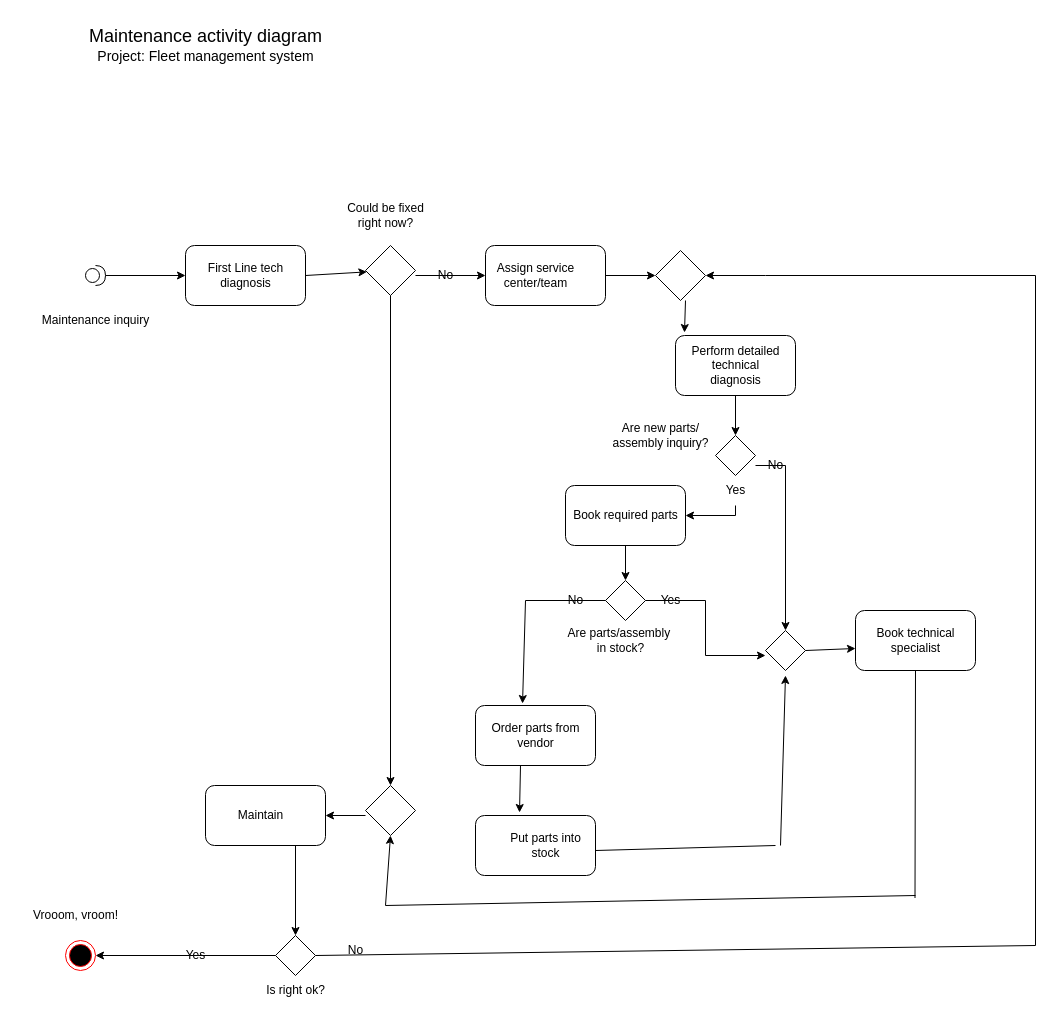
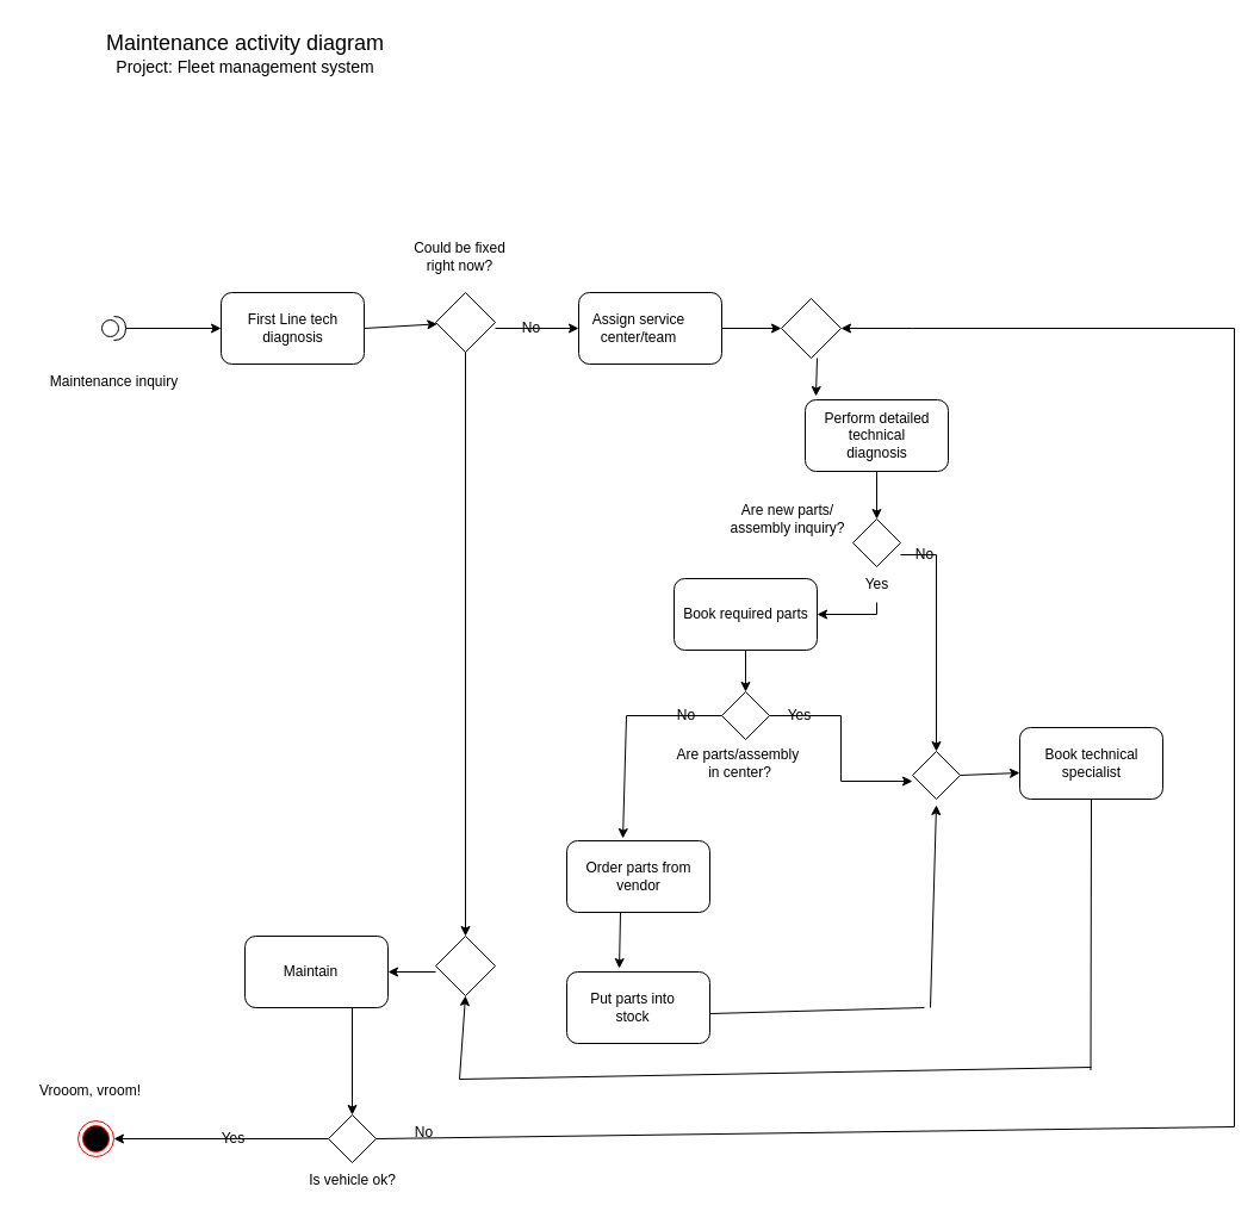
- <mxCell id="66" value="Are parts/assembly&amp;nbsp;&lt;br&gt;in stock?" style="text;html=1;resizable=0;autosize=1;align=center;verticalAlign=middle;points=[];fillColor=none;strokeColor=none;rounded=0;" vertex="1" parent="1"><mxGeometry x="555" y="620" width="130" height="40" as="geometry" /></mxCell>
+ <mxCell id="66" value="Are parts/assembly&amp;nbsp;&lt;br&gt;in center?" style="text;html=1;resizable=0;autosize=1;align=center;verticalAlign=middle;points=[];fillColor=none;strokeColor=none;rounded=0;" vertex="1" parent="1"><mxGeometry x="555" y="620" width="130" height="40" as="geometry" /></mxCell>
- <mxCell id="69" value="Put parts into&lt;br&gt;stock" style="text;html=1;resizable=0;autosize=1;align=center;verticalAlign=middle;points=[];fillColor=none;strokeColor=none;rounded=0;" vertex="1" parent="1"><mxGeometry x="500" y="825" width="90" height="40" as="geometry" /></mxCell>
+ <mxCell id="69" value="Put parts into&lt;br&gt;stock" style="text;html=1;resizable=0;autosize=1;align=center;verticalAlign=middle;points=[];fillColor=none;strokeColor=none;rounded=0;" vertex="1" parent="1"><mxGeometry x="485" y="825" width="90" height="40" as="geometry" /></mxCell>
- <mxCell id="70" value="Is right ok?" style="text;html=1;resizable=0;autosize=1;align=center;verticalAlign=middle;points=[];fillColor=none;strokeColor=none;rounded=0;" vertex="1" parent="1"><mxGeometry x="245" y="975" width="100" height="30" as="geometry" /></mxCell>
+ <mxCell id="70" value="Is vehicle ok?" style="text;html=1;resizable=0;autosize=1;align=center;verticalAlign=middle;points=[];fillColor=none;strokeColor=none;rounded=0;" vertex="1" parent="1"><mxGeometry x="245" y="975" width="100" height="30" as="geometry" /></mxCell>
